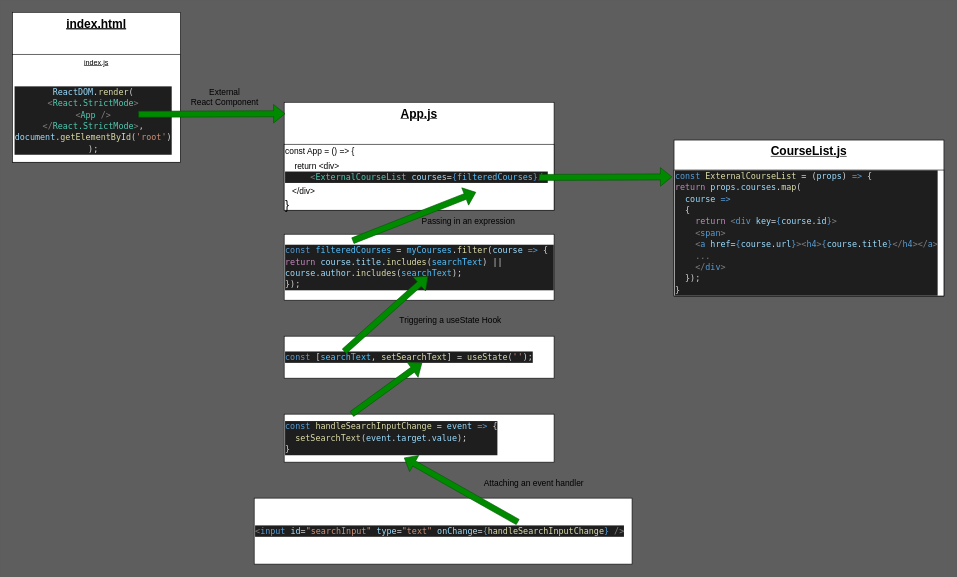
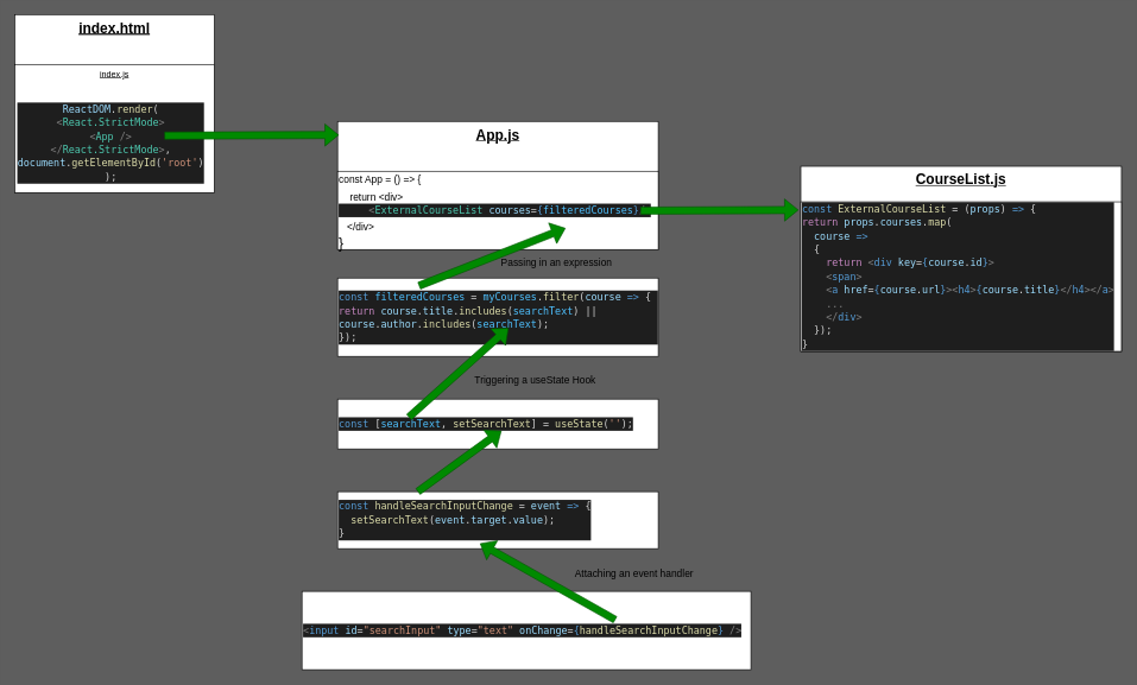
- <mxCell id="19" value="External&lt;br style=&quot;font-size: 14px;&quot;&gt;React Component" style="text;html=1;strokeColor=none;fillColor=none;align=center;verticalAlign=middle;whiteSpace=wrap;rounded=0;fontSize=14;" vertex="1" parent="1"><mxGeometry x="311" y="146" width="126" height="30" as="geometry" /></mxCell>
